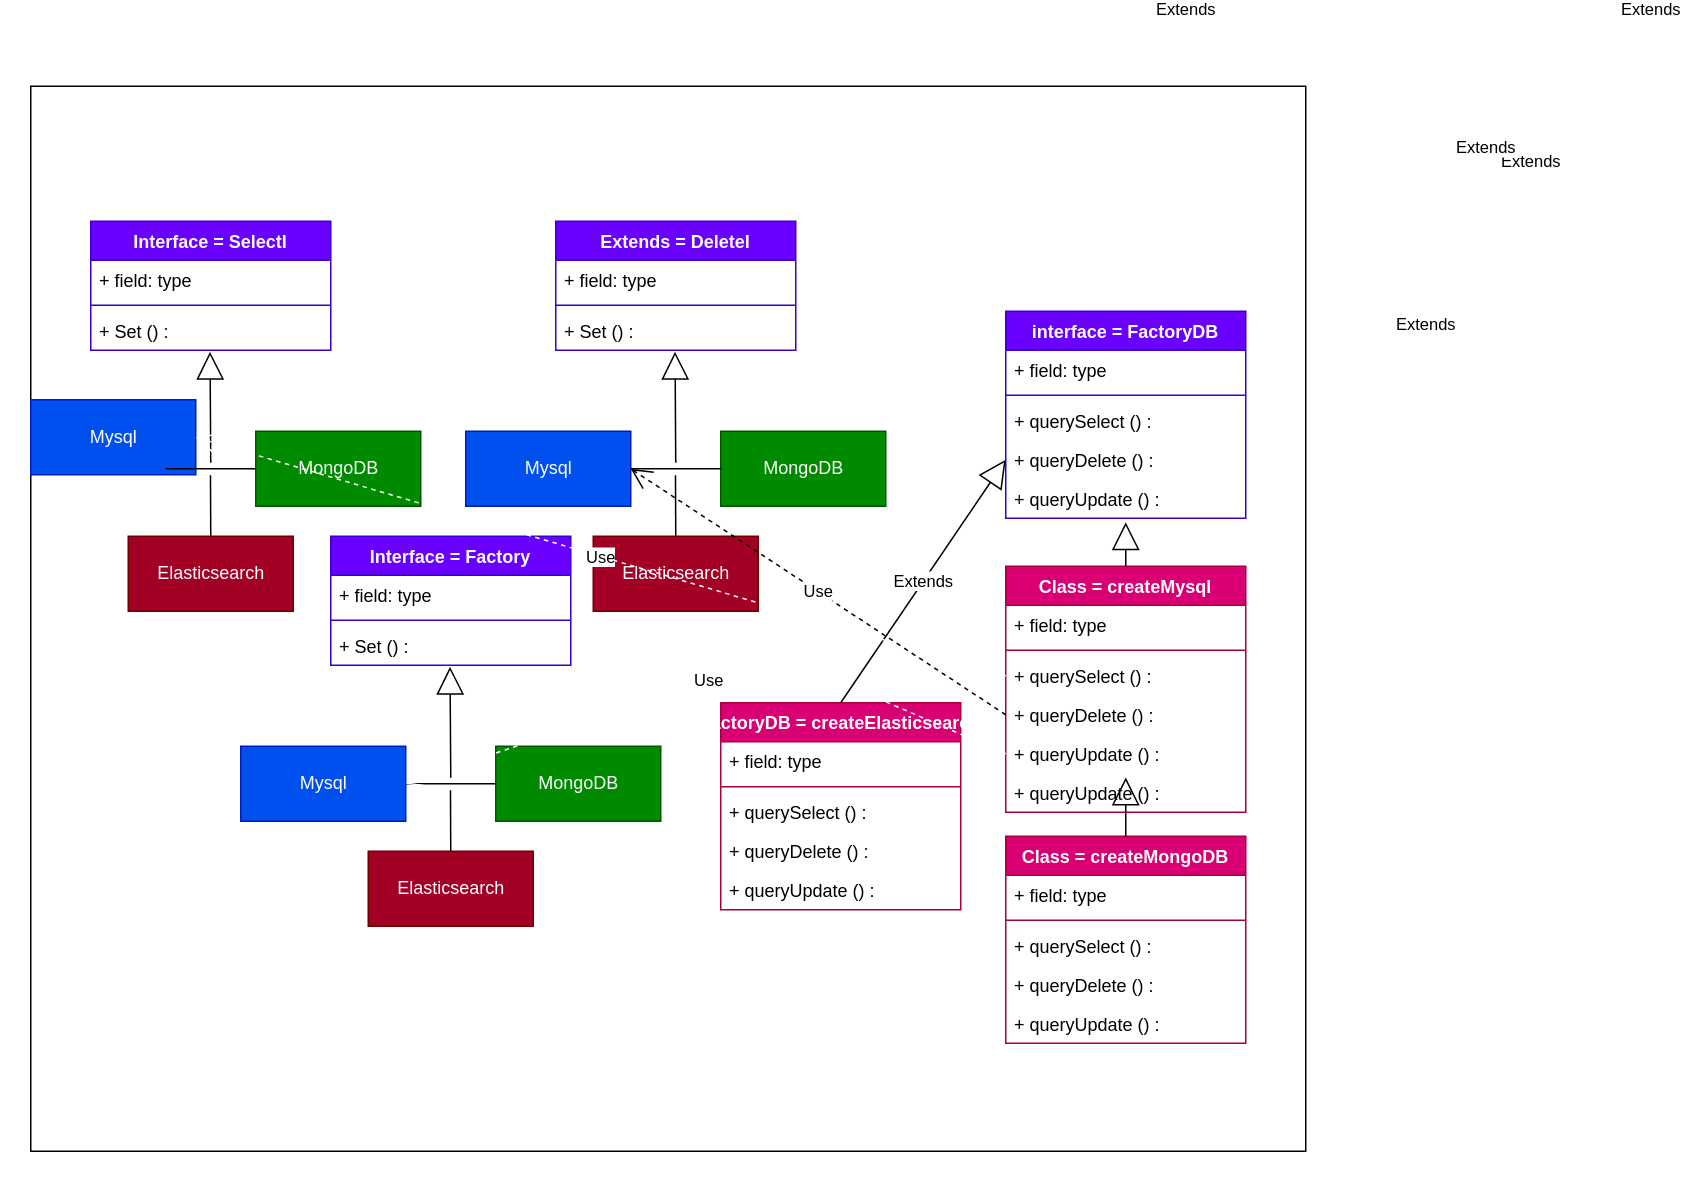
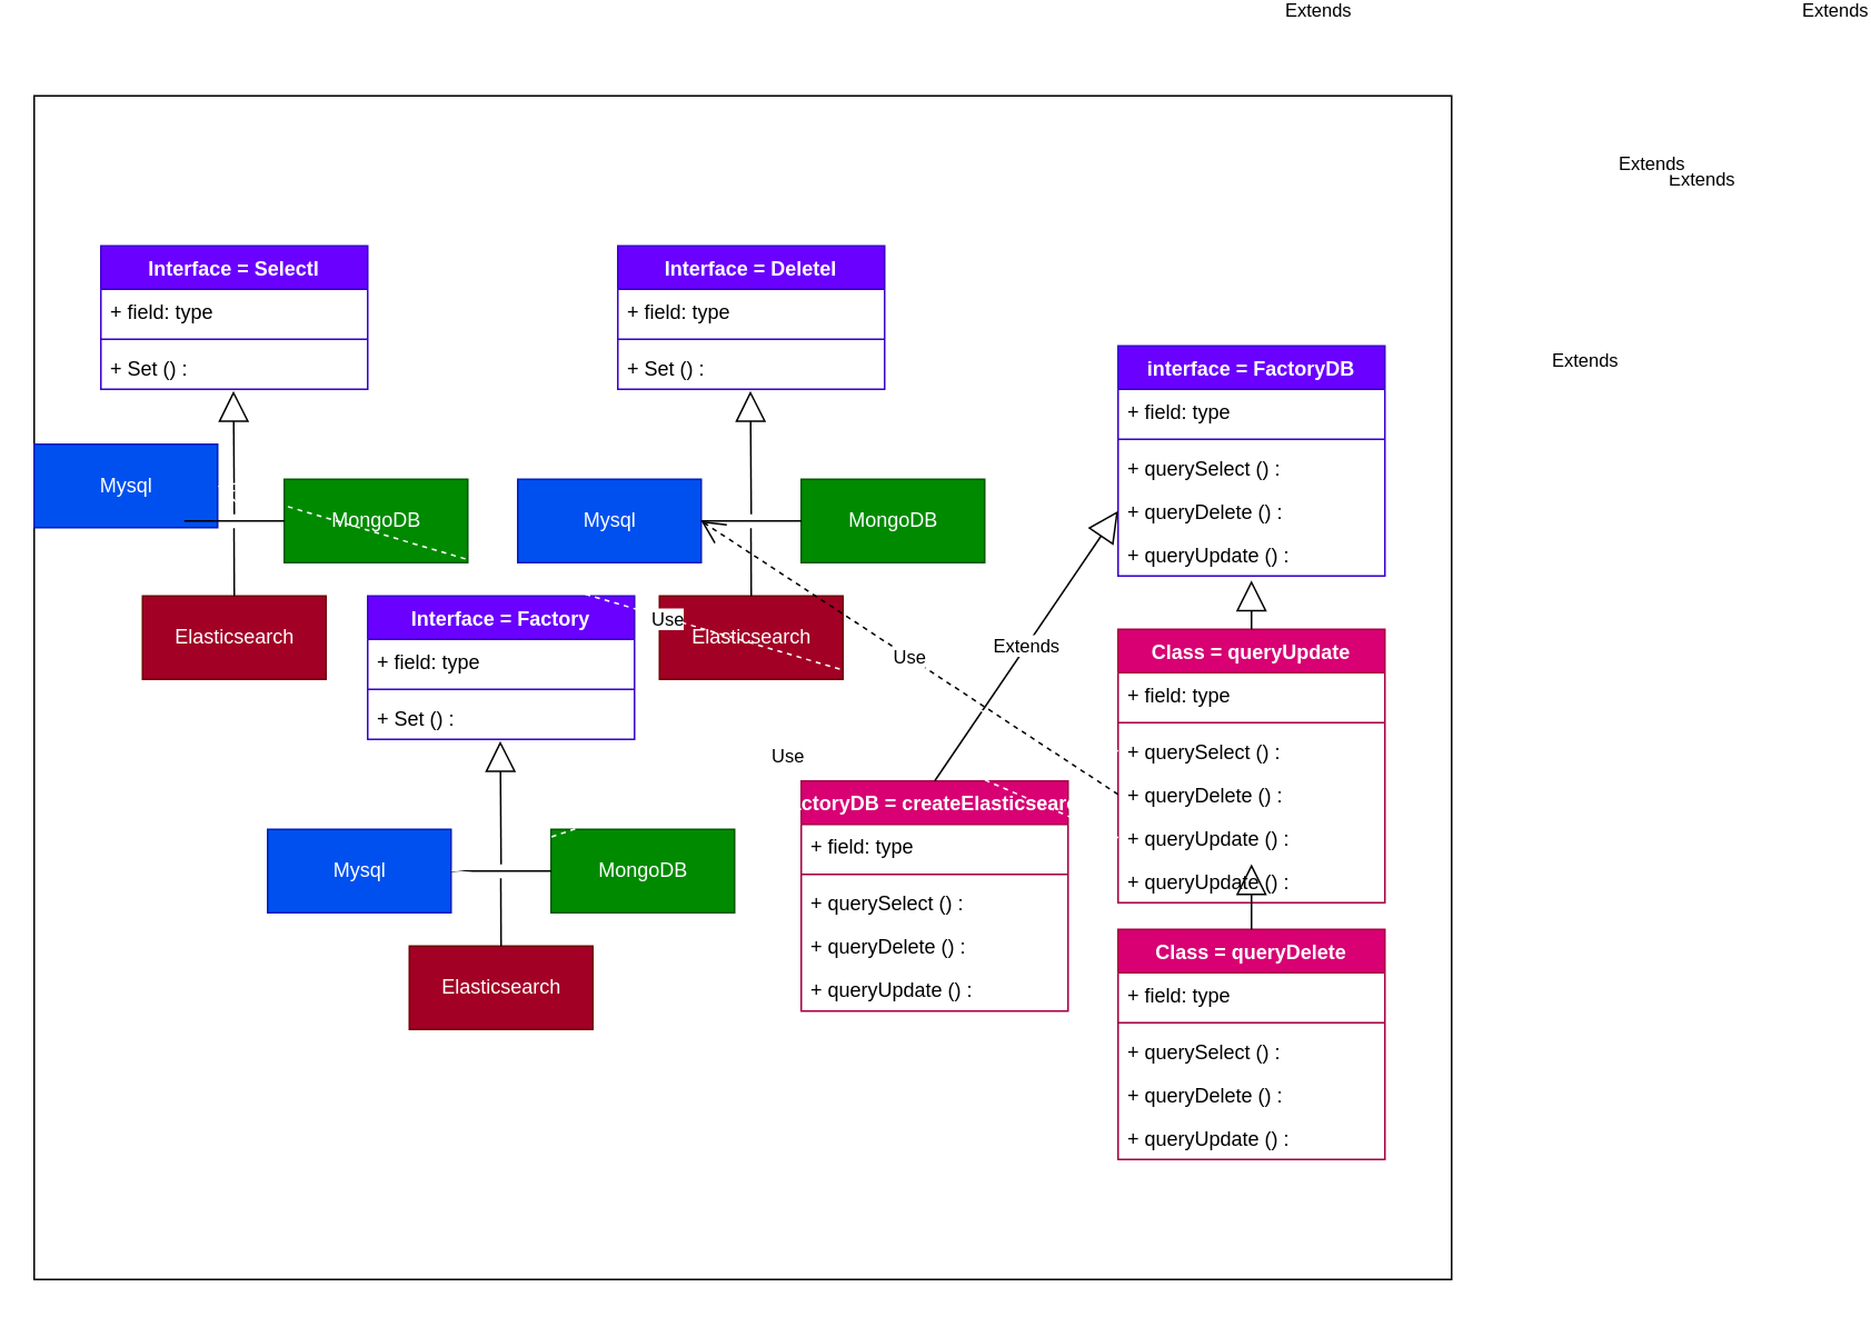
- <mxCell id="13" value="Extends = DeleteI" style="swimlane;fontStyle=1;align=center;verticalAlign=top;childLayout=stackLayout;horizontal=1;startSize=26;horizontalStack=0;resizeParent=1;resizeParentMax=0;resizeLast=0;collapsible=1;marginBottom=0;fillColor=#6a00ff;fontColor=#ffffff;strokeColor=#3700CC;" vertex="1" parent="1"><mxGeometry x="370" y="110" width="160" height="86" as="geometry" /></mxCell>
+ <mxCell id="13" value="Interface = DeleteI" style="swimlane;fontStyle=1;align=center;verticalAlign=top;childLayout=stackLayout;horizontal=1;startSize=26;horizontalStack=0;resizeParent=1;resizeParentMax=0;resizeLast=0;collapsible=1;marginBottom=0;fillColor=#6a00ff;fontColor=#ffffff;strokeColor=#3700CC;" vertex="1" parent="1"><mxGeometry x="370" y="110" width="160" height="86" as="geometry" /></mxCell>
- <mxCell id="39" value="Class = createMysql" style="swimlane;fontStyle=1;align=center;verticalAlign=top;childLayout=stackLayout;horizontal=1;startSize=26;horizontalStack=0;resizeParent=1;resizeParentMax=0;resizeLast=0;collapsible=1;marginBottom=0;fillColor=#d80073;fontColor=#ffffff;strokeColor=#A50040;" vertex="1" parent="1"><mxGeometry x="670" y="340" width="160" height="164" as="geometry" /></mxCell>
+ <mxCell id="39" value="Class = queryUpdate" style="swimlane;fontStyle=1;align=center;verticalAlign=top;childLayout=stackLayout;horizontal=1;startSize=26;horizontalStack=0;resizeParent=1;resizeParentMax=0;resizeLast=0;collapsible=1;marginBottom=0;fillColor=#d80073;fontColor=#ffffff;strokeColor=#A50040;" vertex="1" parent="1"><mxGeometry x="670" y="340" width="160" height="164" as="geometry" /></mxCell>
- <mxCell id="46" value="Class = createMongoDB" style="swimlane;fontStyle=1;align=center;verticalAlign=top;childLayout=stackLayout;horizontal=1;startSize=26;horizontalStack=0;resizeParent=1;resizeParentMax=0;resizeLast=0;collapsible=1;marginBottom=0;fillColor=#d80073;fontColor=#ffffff;strokeColor=#A50040;" vertex="1" parent="1"><mxGeometry x="670" y="520" width="160" height="138" as="geometry" /></mxCell>
+ <mxCell id="46" value="Class = queryDelete" style="swimlane;fontStyle=1;align=center;verticalAlign=top;childLayout=stackLayout;horizontal=1;startSize=26;horizontalStack=0;resizeParent=1;resizeParentMax=0;resizeLast=0;collapsible=1;marginBottom=0;fillColor=#d80073;fontColor=#ffffff;strokeColor=#A50040;" vertex="1" parent="1"><mxGeometry x="670" y="520" width="160" height="138" as="geometry" /></mxCell>
